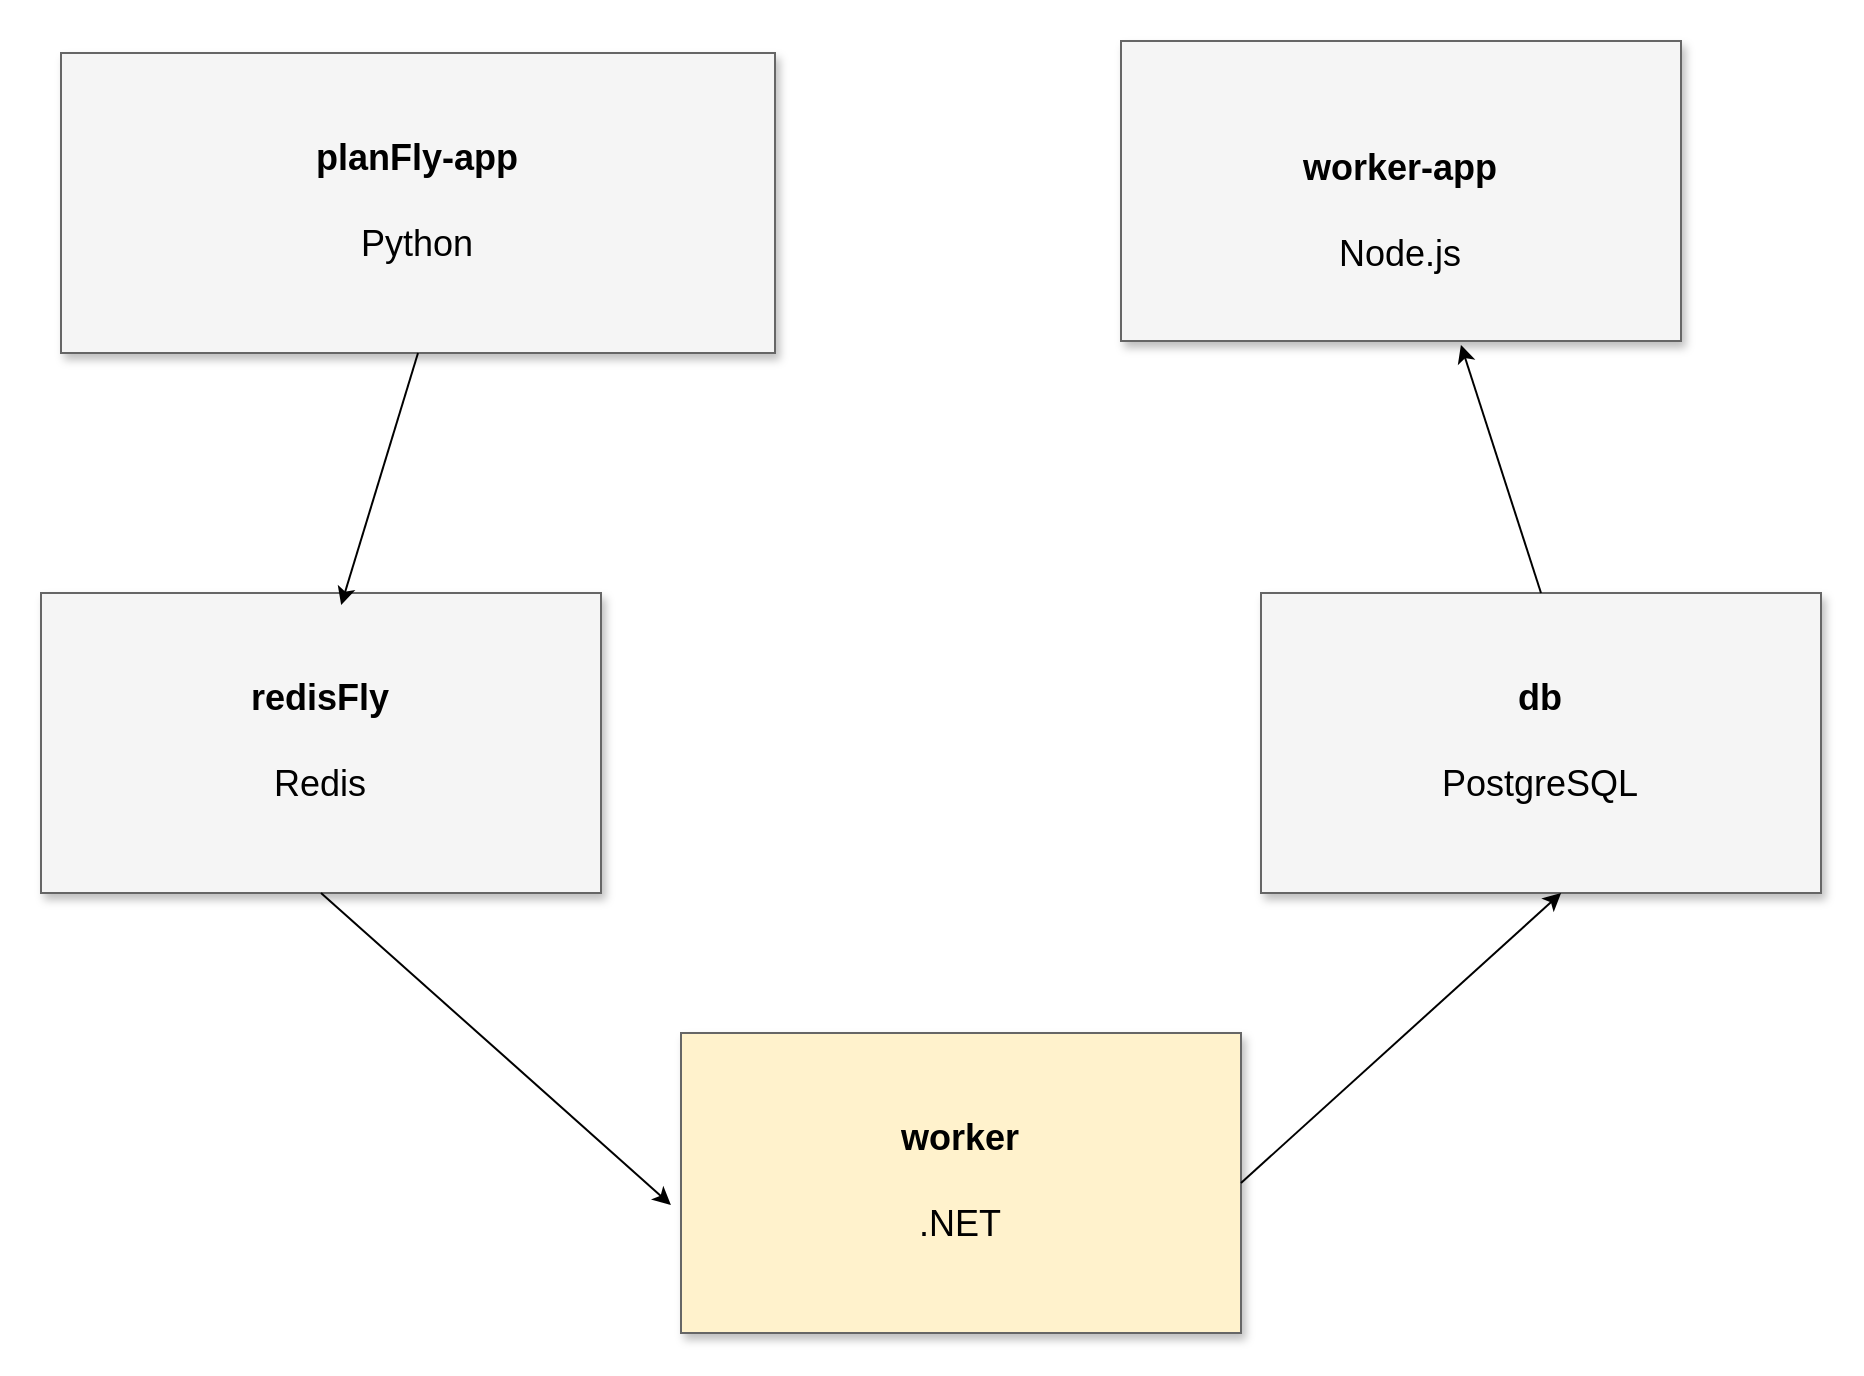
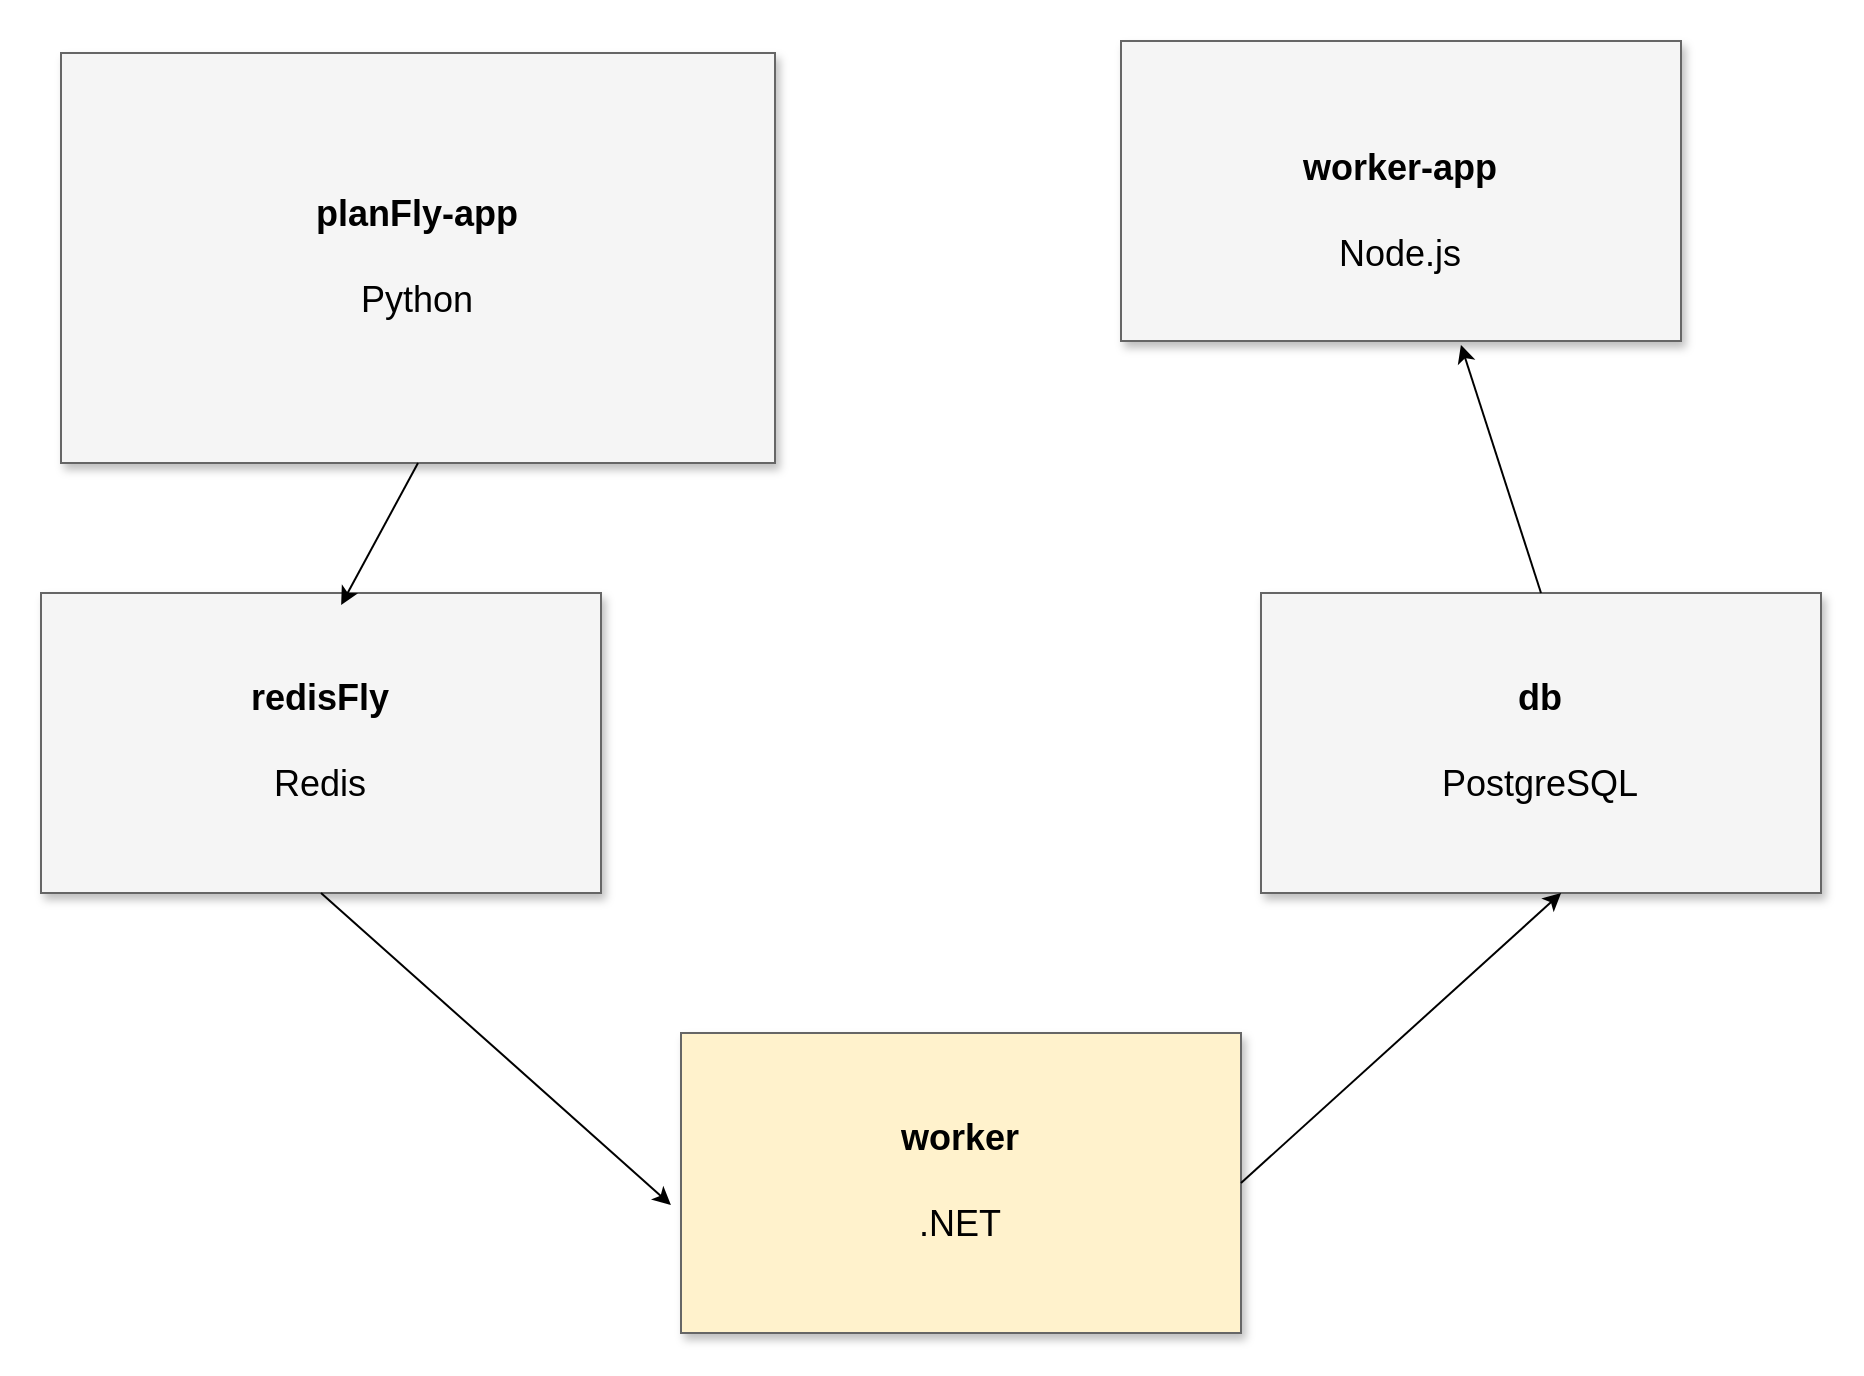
- <mxCell id="3" value="&lt;div&gt;&lt;b&gt;planFly-app&lt;/b&gt;&lt;/div&gt;&lt;div&gt;&lt;b&gt;&lt;br&gt;&lt;/b&gt;&lt;/div&gt;&lt;div&gt;Python&lt;br&gt;&lt;b&gt;&lt;/b&gt;&lt;/div&gt;" style="whiteSpace=wrap;html=1;shadow=1;fontSize=18;fillColor=#f5f5f5;strokeColor=#666666;" parent="1" vertex="1"><mxGeometry x="30" y="26" width="357" height="150" as="geometry" /></mxCell>
+ <mxCell id="3" value="&lt;div&gt;&lt;b&gt;planFly-app&lt;/b&gt;&lt;/div&gt;&lt;div&gt;&lt;b&gt;&lt;br&gt;&lt;/b&gt;&lt;/div&gt;&lt;div&gt;Python&lt;br&gt;&lt;b&gt;&lt;/b&gt;&lt;/div&gt;" style="whiteSpace=wrap;html=1;shadow=1;fontSize=18;fillColor=#f5f5f5;strokeColor=#666666;" parent="1" vertex="1"><mxGeometry x="30" y="26" width="357" height="205" as="geometry" /></mxCell>
